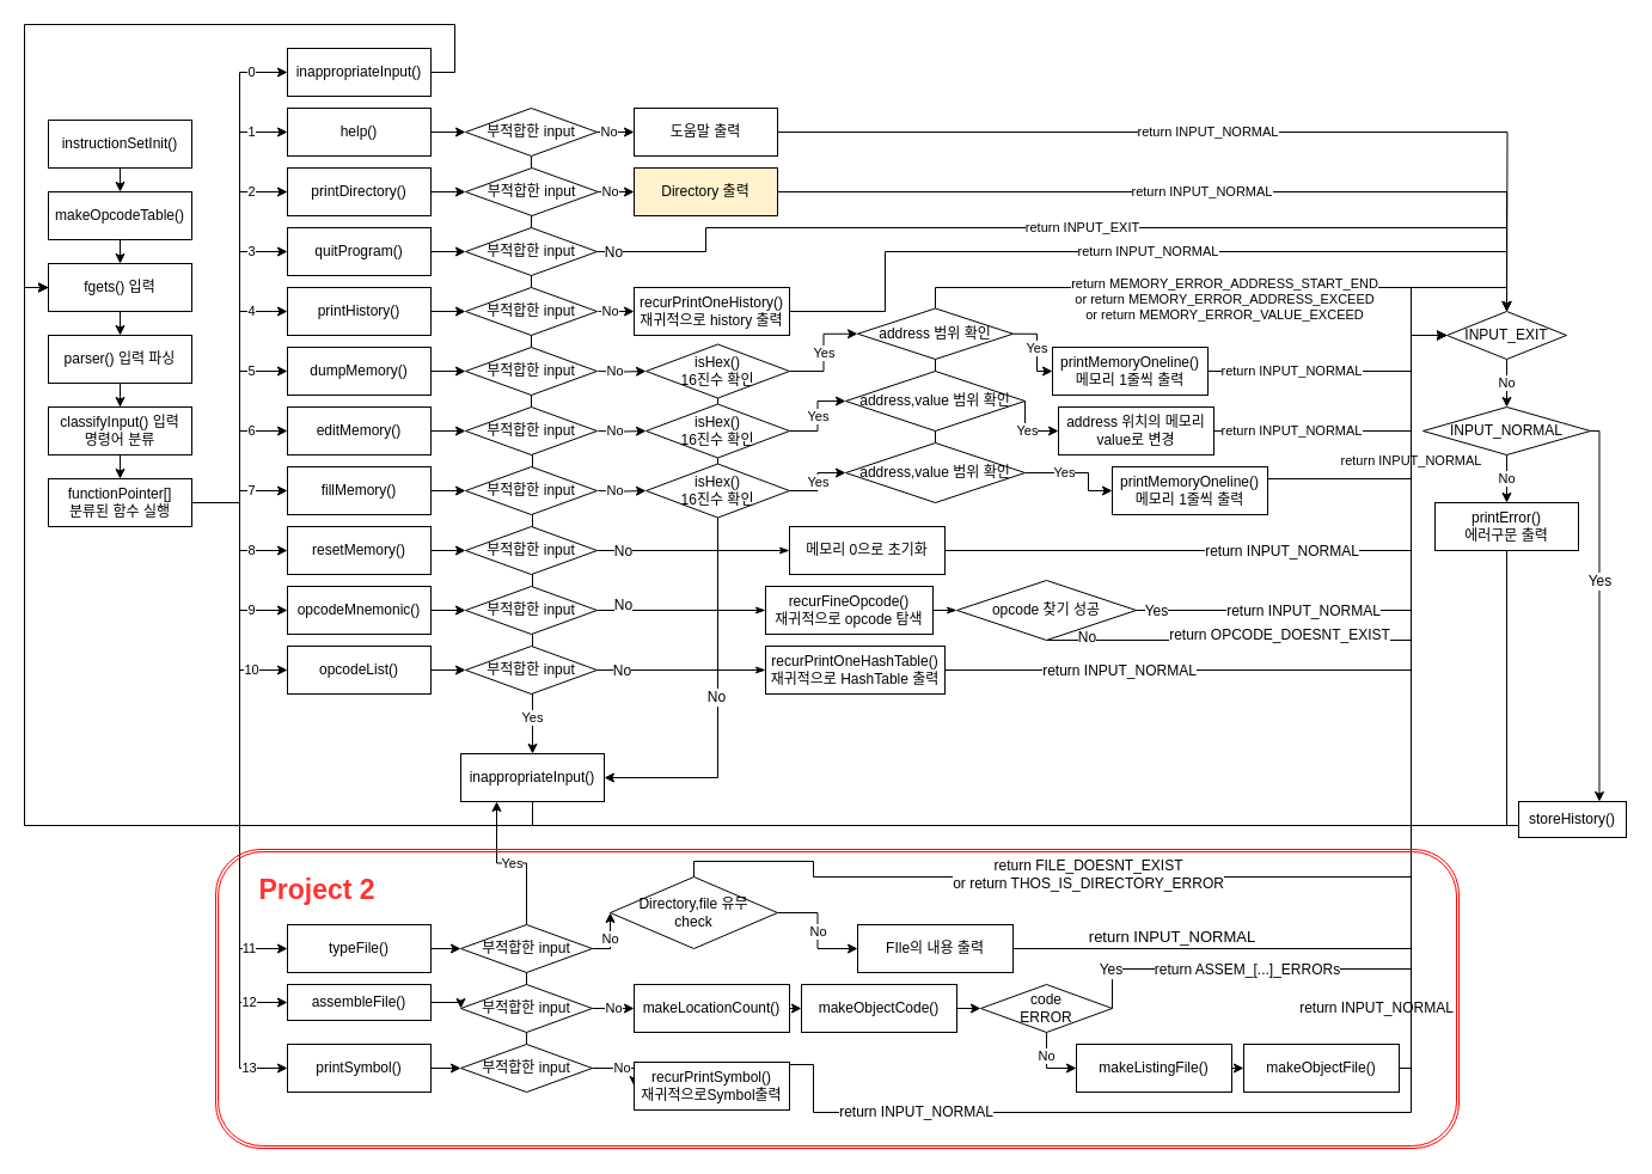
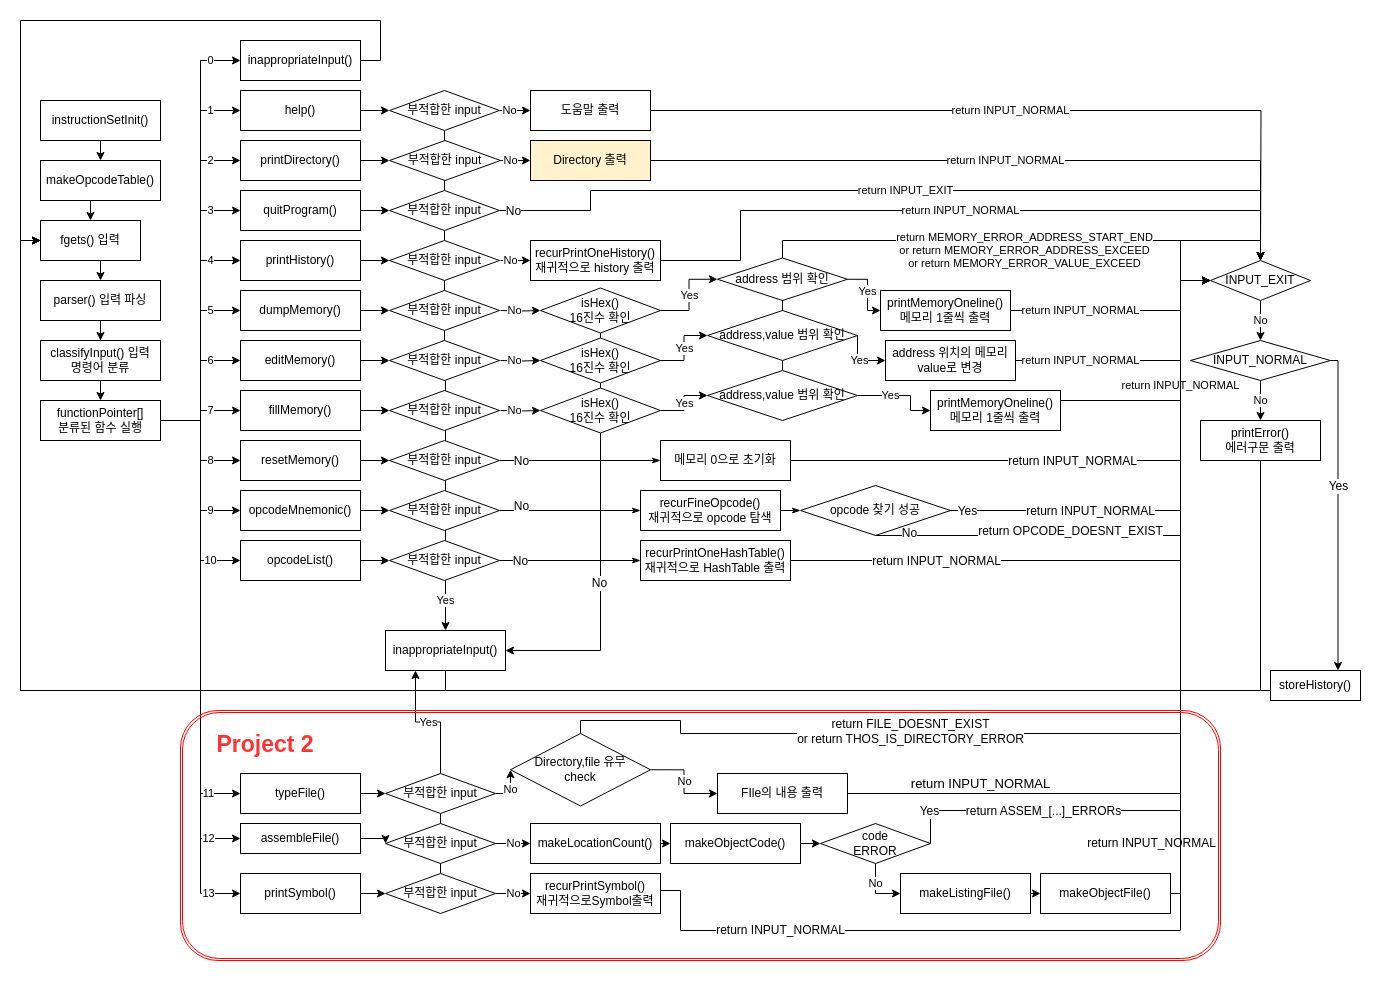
- <mxCell id="8" value="fgets() 입력" style="rounded=0;whiteSpace=wrap;html=1;fontSize=12;glass=0;strokeWidth=1;shadow=0;" parent="1" vertex="1"><mxGeometry x="40" y="220" width="120" height="40" as="geometry" /></mxCell>
+ <mxCell id="8" value="fgets() 입력" style="rounded=0;whiteSpace=wrap;html=1;fontSize=12;glass=0;strokeWidth=1;shadow=0;" parent="1" vertex="1"><mxGeometry x="40" y="220" width="100" height="40" as="geometry" /></mxCell>
- <mxCell id="150" value="Directory,file 유무 &lt;br&gt;check" style="rhombus;whiteSpace=wrap;html=1;" vertex="1" parent="1"><mxGeometry x="510" y="733" width="140" height="60" as="geometry" /></mxCell>
+ <mxCell id="150" value="Directory,file 유무 &lt;br&gt;check" style="rhombus;whiteSpace=wrap;html=1;" vertex="1" parent="1"><mxGeometry x="510" y="733" width="140" height="72.5" as="geometry" /></mxCell>
- <mxCell id="169" value="recurPrintSymbol()&lt;br&gt;재귀적으로Symbol출력" style="rounded=0;whiteSpace=wrap;html=1;fontSize=12;glass=0;strokeWidth=1;shadow=0;" vertex="1" parent="1"><mxGeometry x="530" y="888" width="130" height="40" as="geometry" /></mxCell>
+ <mxCell id="169" value="recurPrintSymbol()&lt;br&gt;재귀적으로Symbol출력" style="rounded=0;whiteSpace=wrap;html=1;fontSize=12;glass=0;strokeWidth=1;shadow=0;" vertex="1" parent="1"><mxGeometry x="530" y="873" width="130" height="40" as="geometry" /></mxCell>
